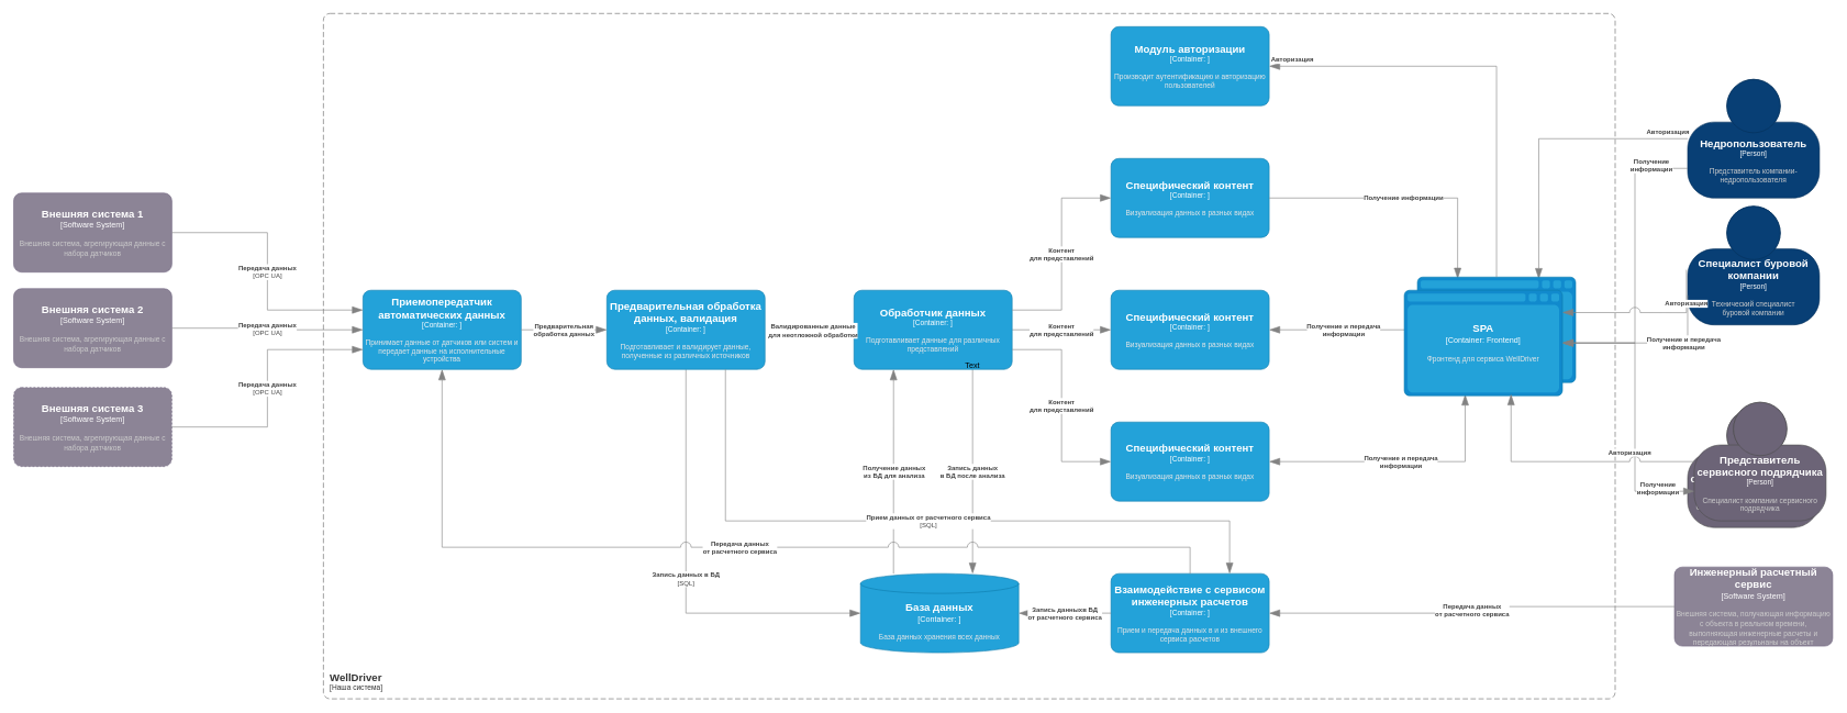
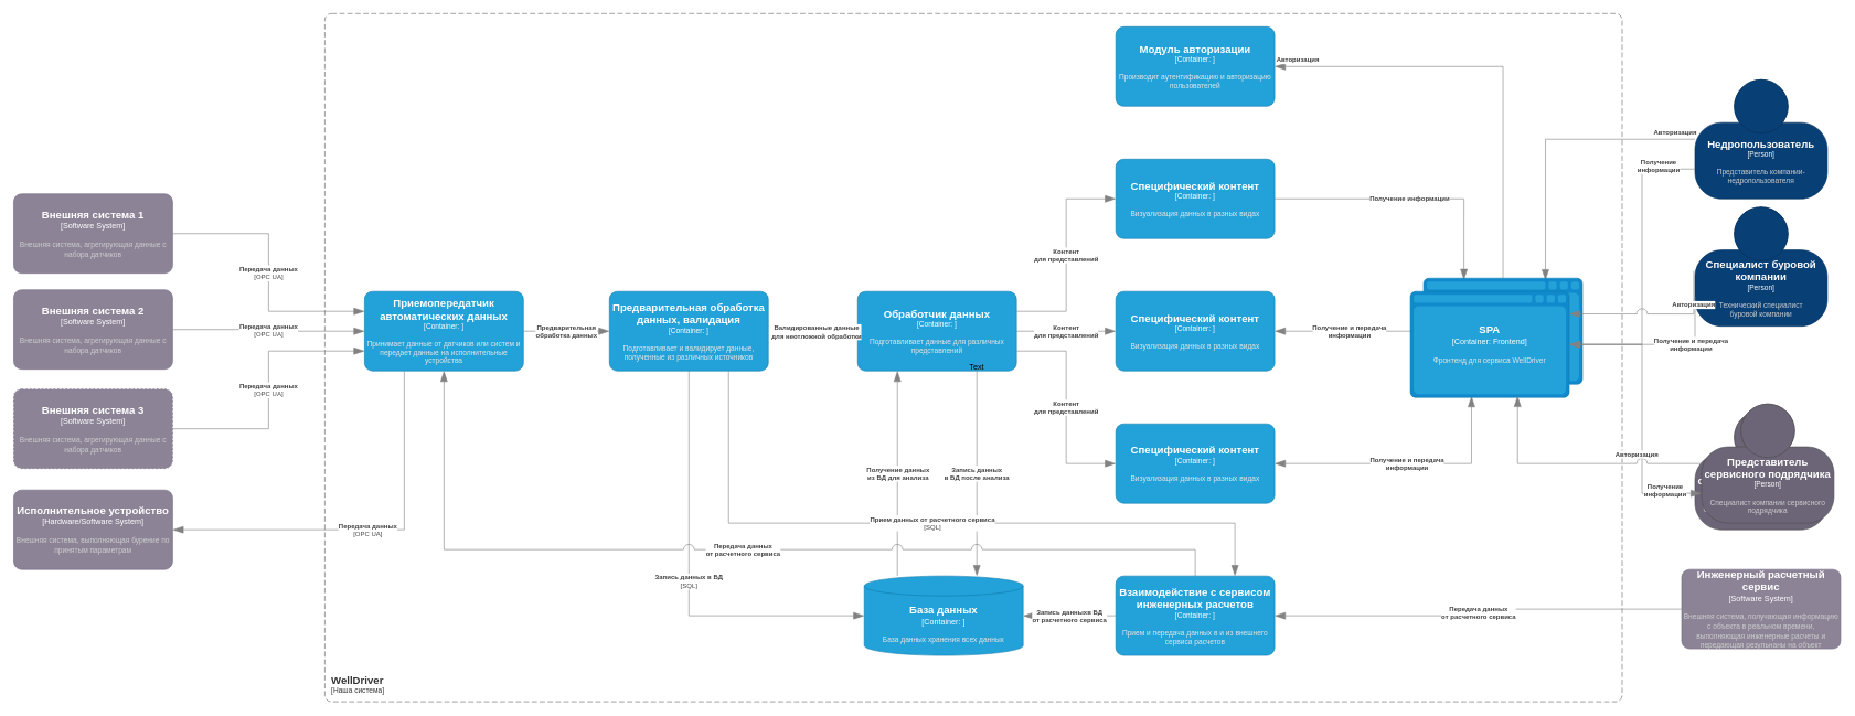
+ <mxCell id="31" value="&lt;font style=&quot;font-size: 16px&quot;&gt;&lt;b&gt;Исполнительное устройство&lt;/b&gt;&lt;/font&gt;&lt;div&gt;[Hardware/Software System]&lt;/div&gt;&lt;br&gt;&lt;div&gt;&lt;font style=&quot;font-size: 11px&quot;&gt;&lt;font color=&quot;#cccccc&quot;&gt;Внешняя система, выполняющая бурение по принятым параметрам&lt;/font&gt;&lt;/div&gt;" style="rounded=1;whiteSpace=wrap;html=1;labelBackgroundColor=none;fillColor=#8C8496;fontColor=#ffffff;align=center;arcSize=10;strokeColor=#736782;metaEdit=1;resizable=0;points=[[0.25,0,0],[0.5,0,0],[0.75,0,0],[1,0.25,0],[1,0.5,0],[1,0.75,0],[0.75,1,0],[0.5,1,0],[0.25,1,0],[0,0.75,0],[0,0.5,0],[0,0.25,0]];" parent="1" vertex="1"><mxGeometry x="20" y="740" width="240" height="120" as="geometry" /></mxCell>
+ <mxCell id="32" value="&lt;div style=&quot;text-align: left&quot;&gt;&lt;div style=&quot;text-align: center&quot;&gt;&lt;b&gt;Передача данных&lt;/b&gt;&lt;/div&gt;&lt;div style=&quot;text-align: center&quot;&gt;[OPC UA]&lt;/div&gt;&lt;/div&gt;" style="endArrow=blockThin;html=1;fontSize=10;fontColor=#404040;strokeWidth=1;endFill=1;strokeColor=#828282;elbow=vertical;metaEdit=1;endSize=14;startSize=14;jumpStyle=arc;jumpSize=16;rounded=0;edgeStyle=orthogonalEdgeStyle;entryX=1;entryY=0.5;entryDx=0;entryDy=0;entryPerimeter=0;exitX=0.25;exitY=1;exitDx=0;exitDy=0;exitPerimeter=0;" parent="1" source="6" target="31" edge="1"><mxGeometry width="240" relative="1" as="geometry"><mxPoint x="550" y="720" as="sourcePoint" /><mxPoint x="560" y="540" as="targetPoint" /></mxGeometry></mxCell>
